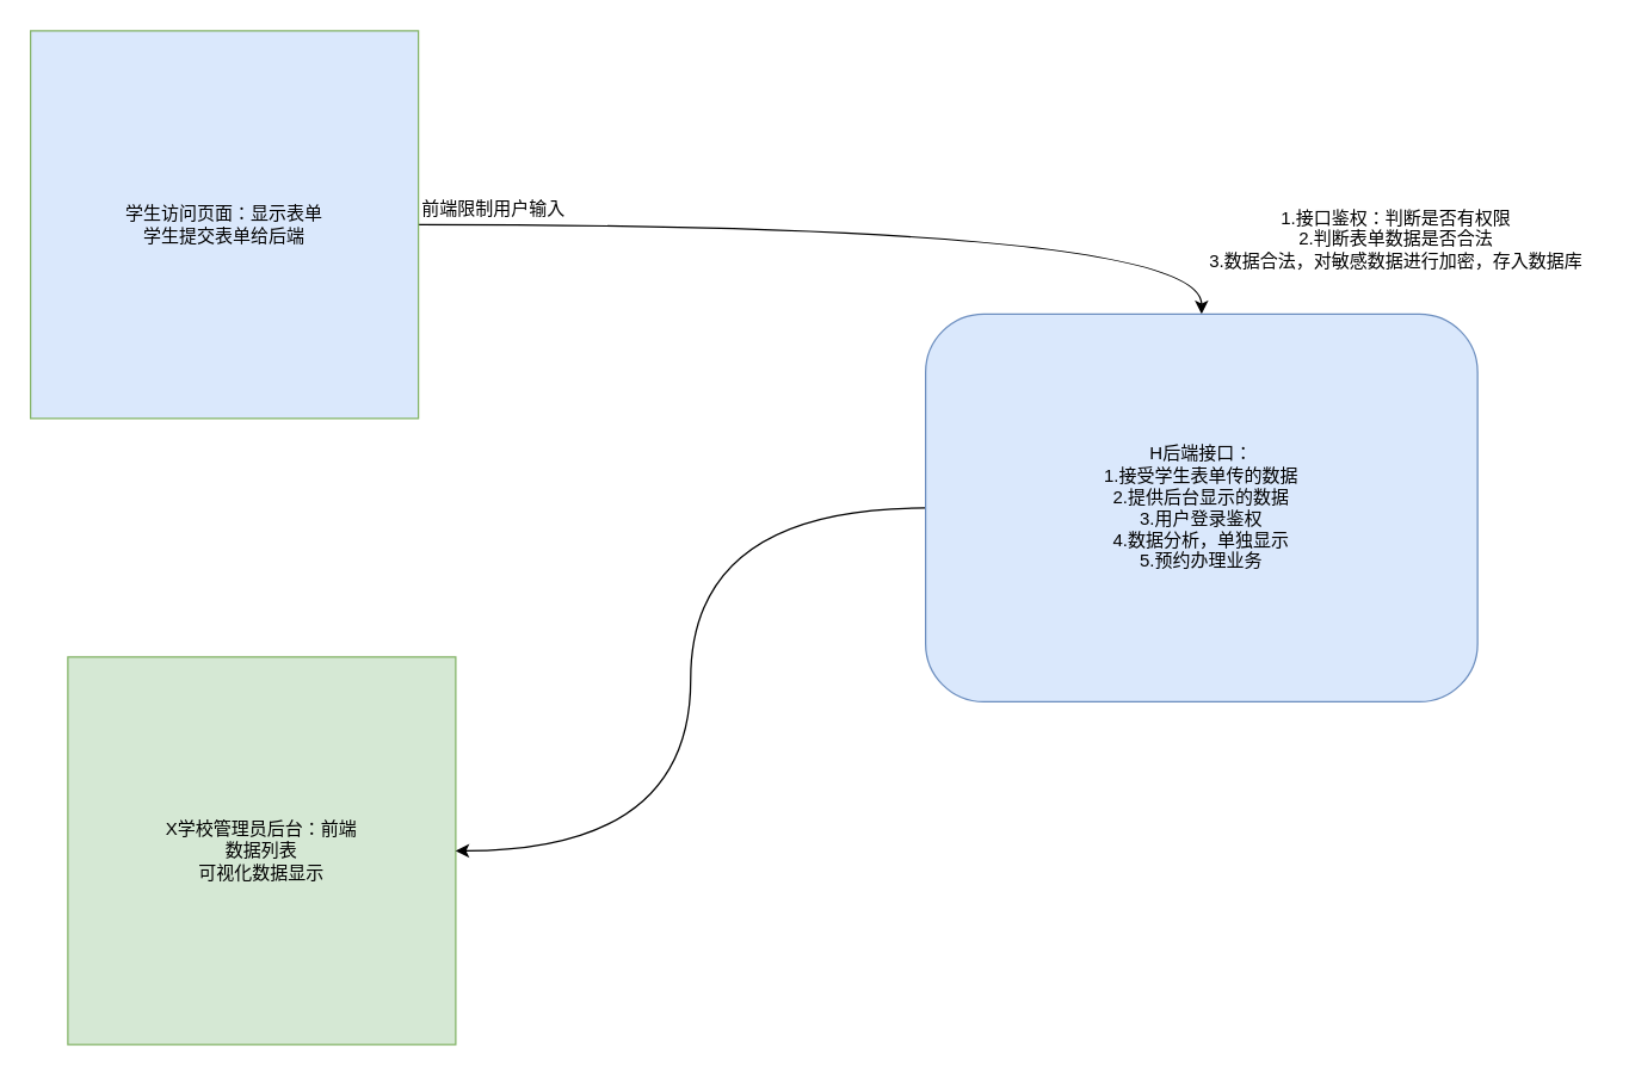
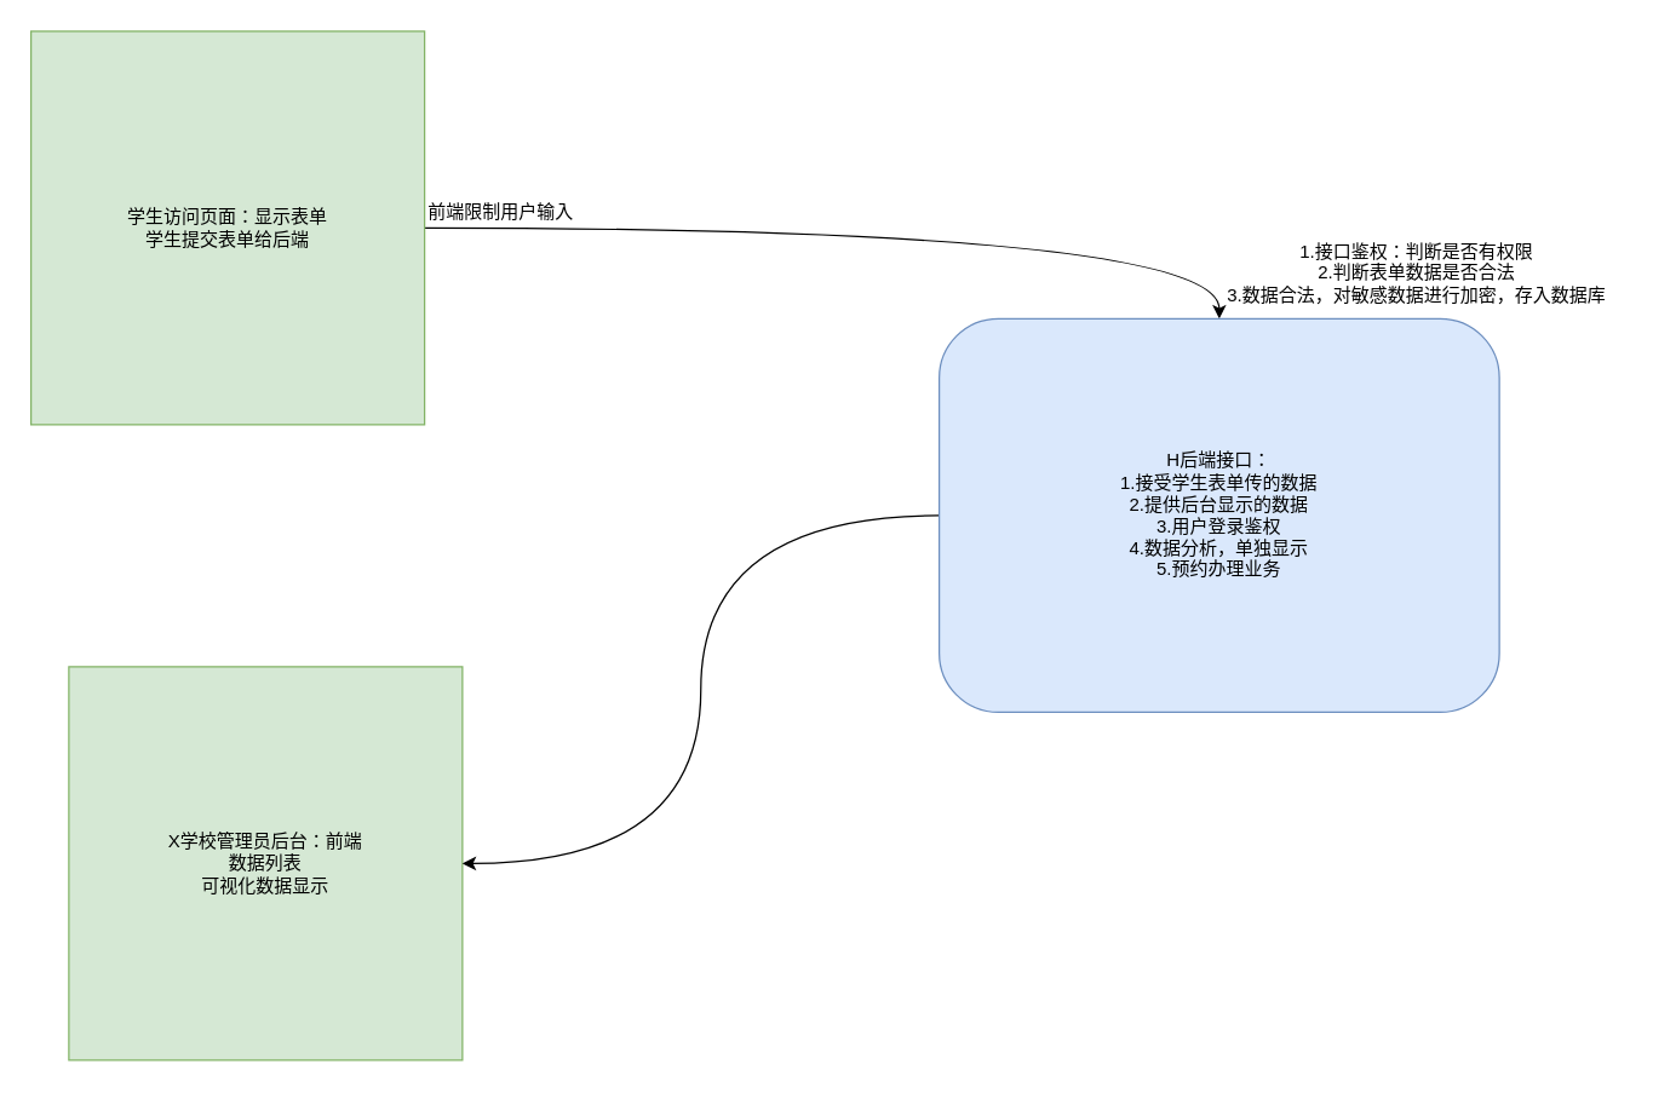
- <mxCell id="3" value="&lt;font style=&quot;vertical-align: inherit;&quot;&gt;&lt;font style=&quot;vertical-align: inherit;&quot;&gt;&lt;font style=&quot;vertical-align: inherit;&quot;&gt;&lt;font style=&quot;vertical-align: inherit;&quot;&gt;&lt;font style=&quot;vertical-align: inherit;&quot;&gt;&lt;font style=&quot;vertical-align: inherit;&quot;&gt;&lt;font style=&quot;vertical-align: inherit;&quot;&gt;&lt;font style=&quot;vertical-align: inherit;&quot;&gt;学生访问页面：显示表单&lt;br&gt;学生提交表单给后端&lt;br&gt;&lt;/font&gt;&lt;/font&gt;&lt;/font&gt;&lt;/font&gt;&lt;/font&gt;&lt;/font&gt;&lt;/font&gt;&lt;/font&gt;" style="whiteSpace=wrap;html=1;aspect=fixed;fillColor=#dae8fc;strokeColor=#82b366;" parent="1" vertex="1"><mxGeometry x="20" y="20" width="260" height="260" as="geometry" /></mxCell>
+ <mxCell id="3" value="&lt;font style=&quot;vertical-align: inherit;&quot;&gt;&lt;font style=&quot;vertical-align: inherit;&quot;&gt;&lt;font style=&quot;vertical-align: inherit;&quot;&gt;&lt;font style=&quot;vertical-align: inherit;&quot;&gt;&lt;font style=&quot;vertical-align: inherit;&quot;&gt;&lt;font style=&quot;vertical-align: inherit;&quot;&gt;&lt;font style=&quot;vertical-align: inherit;&quot;&gt;&lt;font style=&quot;vertical-align: inherit;&quot;&gt;学生访问页面：显示表单&lt;br&gt;学生提交表单给后端&lt;br&gt;&lt;/font&gt;&lt;/font&gt;&lt;/font&gt;&lt;/font&gt;&lt;/font&gt;&lt;/font&gt;&lt;/font&gt;&lt;/font&gt;" style="whiteSpace=wrap;html=1;aspect=fixed;fillColor=#d5e8d4;strokeColor=#82b366;" parent="1" vertex="1"><mxGeometry x="20" y="20" width="260" height="260" as="geometry" /></mxCell>
- <mxCell id="7" value="1.接口鉴权：判断是否有权限&lt;br&gt;2.判断表单数据是否合法&lt;br&gt;3.数据合法，对敏感数据进行加密，存入数据库" style="text;html=1;resizable=0;autosize=1;align=center;verticalAlign=middle;points=[];fillColor=none;strokeColor=none;rounded=0;" vertex="1" parent="1"><mxGeometry x="800" y="130" width="270" height="60" as="geometry" /></mxCell>
+ <mxCell id="7" value="1.接口鉴权：判断是否有权限&lt;br&gt;2.判断表单数据是否合法&lt;br&gt;3.数据合法，对敏感数据进行加密，存入数据库" style="text;html=1;resizable=0;autosize=1;align=center;verticalAlign=middle;points=[];fillColor=none;strokeColor=none;rounded=0;" vertex="1" parent="1"><mxGeometry x="800" y="150" width="270" height="60" as="geometry" /></mxCell>
